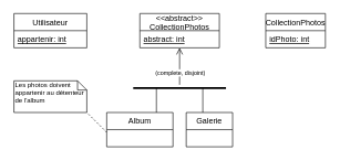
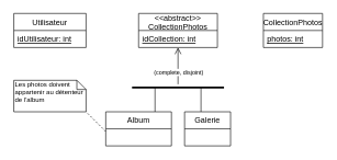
- <mxCell id="14" value="appartenir: int" style="text;strokeColor=none;fillColor=none;align=left;verticalAlign=top;spacingLeft=4;spacingRight=4;overflow=hidden;rotatable=0;points=[[0,0.5],[1,0.5]];portConstraint=eastwest;fontStyle=4" parent="13" vertex="1"><mxGeometry y="26" width="110" height="26" as="geometry" /></mxCell>
+ <mxCell id="14" value="idUtilisateur: int" style="text;strokeColor=none;fillColor=none;align=left;verticalAlign=top;spacingLeft=4;spacingRight=4;overflow=hidden;rotatable=0;points=[[0,0.5],[1,0.5]];portConstraint=eastwest;fontStyle=4" parent="13" vertex="1"><mxGeometry y="26" width="110" height="26" as="geometry" /></mxCell>
- <mxCell id="16" value="abstract: int" style="text;strokeColor=none;fillColor=none;align=left;verticalAlign=top;spacingLeft=4;spacingRight=4;overflow=hidden;rotatable=0;points=[[0,0.5],[1,0.5]];portConstraint=eastwest;fontStyle=4" parent="15" vertex="1"><mxGeometry y="26" width="120" height="26" as="geometry" /></mxCell>
+ <mxCell id="16" value="idCollection: int" style="text;strokeColor=none;fillColor=none;align=left;verticalAlign=top;spacingLeft=4;spacingRight=4;overflow=hidden;rotatable=0;points=[[0,0.5],[1,0.5]];portConstraint=eastwest;fontStyle=4" parent="15" vertex="1"><mxGeometry y="26" width="120" height="26" as="geometry" /></mxCell>
- <mxCell id="12" value="idPhoto: int" style="text;strokeColor=none;fillColor=none;align=left;verticalAlign=top;spacingLeft=4;spacingRight=4;overflow=hidden;rotatable=0;points=[[0,0.5],[1,0.5]];portConstraint=eastwest;fontStyle=4" parent="11" vertex="1"><mxGeometry y="26" width="90" height="26" as="geometry" /></mxCell>
+ <mxCell id="12" value="photos: int" style="text;strokeColor=none;fillColor=none;align=left;verticalAlign=top;spacingLeft=4;spacingRight=4;overflow=hidden;rotatable=0;points=[[0,0.5],[1,0.5]];portConstraint=eastwest;fontStyle=4" parent="11" vertex="1"><mxGeometry y="26" width="90" height="26" as="geometry" /></mxCell>
